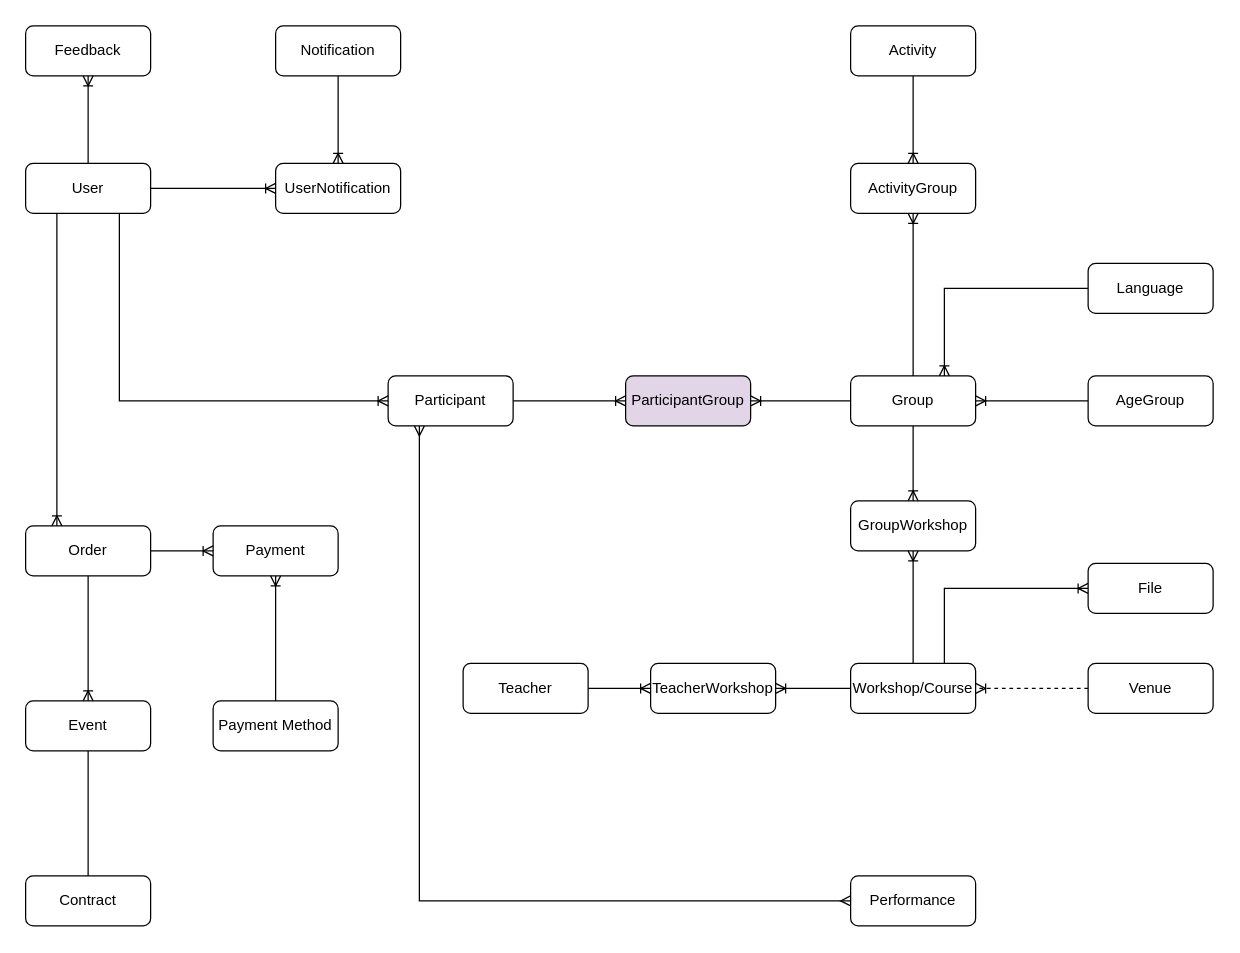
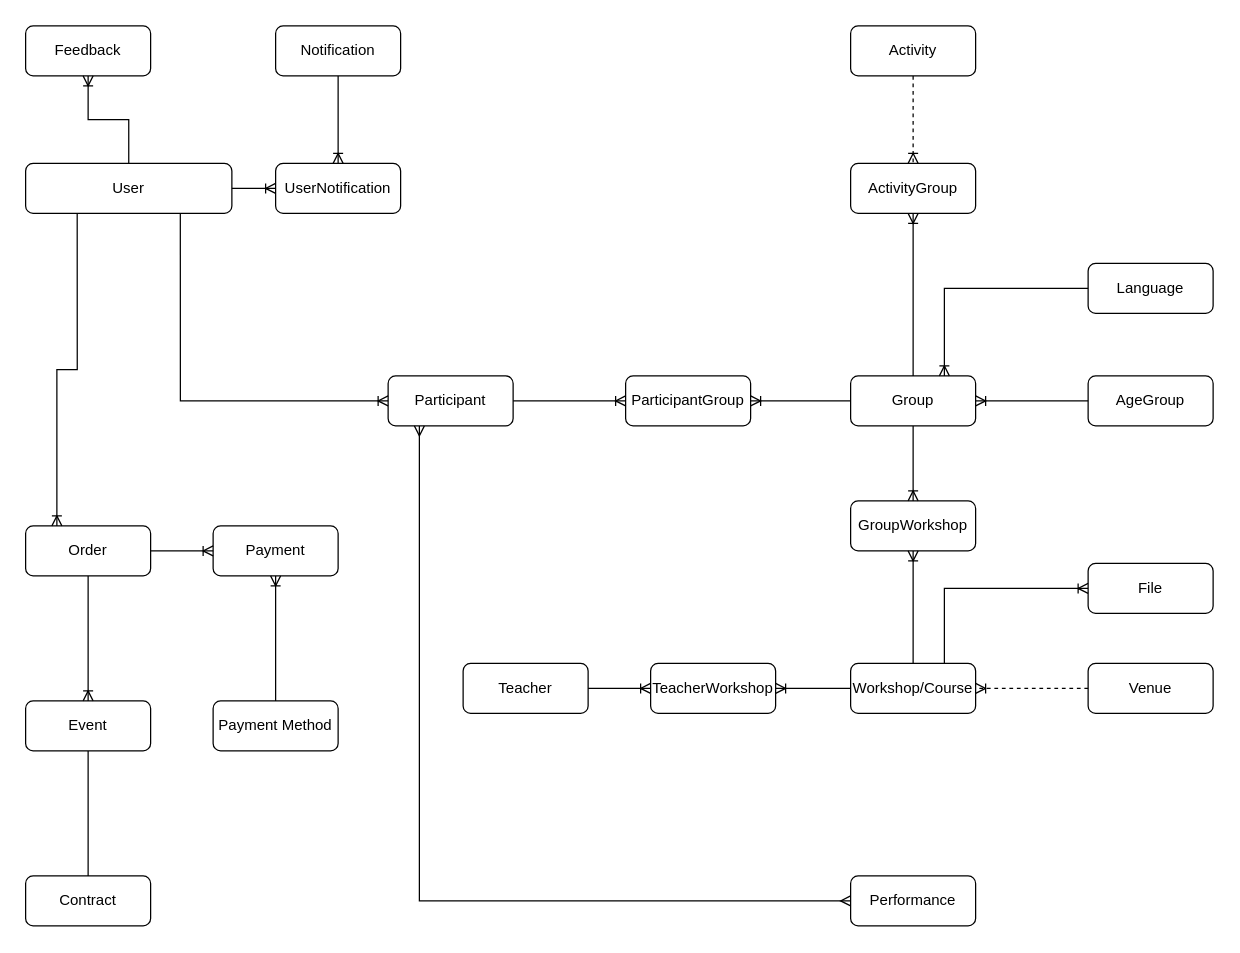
- <mxCell id="46" value="" style="edgeStyle=orthogonalEdgeStyle;fontSize=12;html=1;endArrow=ERoneToMany;rounded=0;exitX=0.5;exitY=1;exitDx=0;exitDy=0;entryX=0.5;entryY=0;entryDx=0;entryDy=0;" edge="1" parent="1" source="6" target="28"><mxGeometry width="100" height="100" relative="1" as="geometry"><mxPoint x="280" y="70" as="sourcePoint" /><mxPoint x="280" y="140" as="targetPoint" /></mxGeometry></mxCell>
+ <mxCell id="46" value="" style="edgeStyle=orthogonalEdgeStyle;fontSize=12;html=1;endArrow=ERoneToMany;rounded=0;exitX=0.5;exitY=1;exitDx=0;exitDy=0;entryX=0.5;entryY=0;entryDx=0;entryDy=0;dashed=1;" edge="1" parent="1" source="6" target="28"><mxGeometry width="100" height="100" relative="1" as="geometry"><mxPoint x="280" y="70" as="sourcePoint" /><mxPoint x="280" y="140" as="targetPoint" /></mxGeometry></mxCell>
- <mxCell id="2" value="User" style="rounded=1;whiteSpace=wrap;html=1;" parent="1" vertex="1"><mxGeometry x="20" y="130" width="100" height="40" as="geometry" /></mxCell>
+ <mxCell id="2" value="User" style="rounded=1;whiteSpace=wrap;html=1;" parent="1" vertex="1"><mxGeometry x="20" y="130" width="165" height="40" as="geometry" /></mxCell>
- <mxCell id="33" value="ParticipantGroup" style="rounded=1;whiteSpace=wrap;html=1;fillColor=#e1d5e7;" vertex="1" parent="1"><mxGeometry x="500" y="300" width="100" height="40" as="geometry" /></mxCell>
+ <mxCell id="33" value="ParticipantGroup" style="rounded=1;whiteSpace=wrap;html=1;" vertex="1" parent="1"><mxGeometry x="500" y="300" width="100" height="40" as="geometry" /></mxCell>
